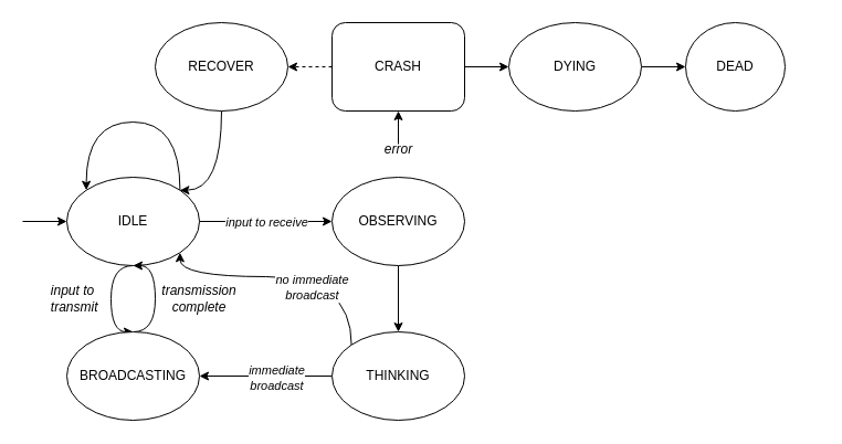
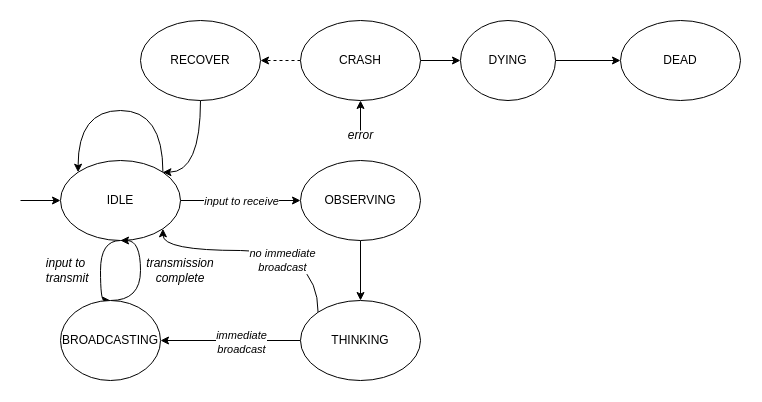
- <mxCell id="22" value="CRASH" style="whiteSpace=wrap;html=1;rounded=1;" vertex="1" parent="1"><mxGeometry x="300" y="20" width="120" height="80" as="geometry" /></mxCell>
+ <mxCell id="22" value="CRASH" style="ellipse;whiteSpace=wrap;html=1;" vertex="1" parent="1"><mxGeometry x="300" y="20" width="120" height="80" as="geometry" /></mxCell>
- <mxCell id="24" value="DYING" style="ellipse;whiteSpace=wrap;html=1;" vertex="1" parent="1"><mxGeometry x="460" y="20" width="120" height="80" as="geometry" /></mxCell>
+ <mxCell id="24" value="DYING" style="ellipse;whiteSpace=wrap;html=1;" vertex="1" parent="1"><mxGeometry x="460" y="20" width="95" height="80" as="geometry" /></mxCell>
- <mxCell id="25" value="DEAD" style="ellipse;whiteSpace=wrap;html=1;" vertex="1" parent="1"><mxGeometry x="620" y="20" width="90" height="80" as="geometry" /></mxCell>
+ <mxCell id="25" value="DEAD" style="ellipse;whiteSpace=wrap;html=1;" vertex="1" parent="1"><mxGeometry x="620" y="20" width="120" height="80" as="geometry" /></mxCell>
- <mxCell id="16" value="BROADCASTING" style="ellipse;whiteSpace=wrap;html=1;" vertex="1" parent="1"><mxGeometry x="60" y="300" width="120" height="80" as="geometry" /></mxCell>
+ <mxCell id="16" value="BROADCASTING" style="ellipse;whiteSpace=wrap;html=1;" vertex="1" parent="1"><mxGeometry x="60" y="300" width="100" height="80" as="geometry" /></mxCell>
